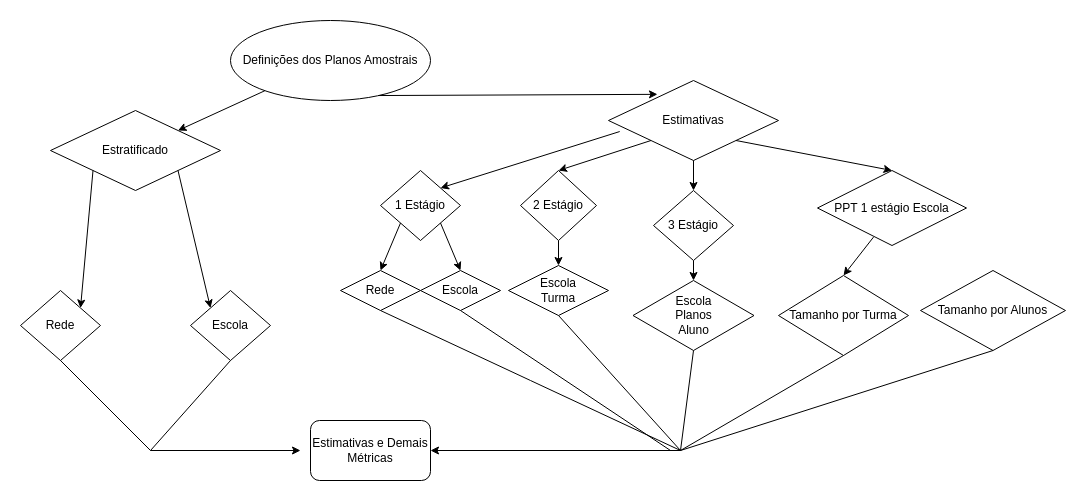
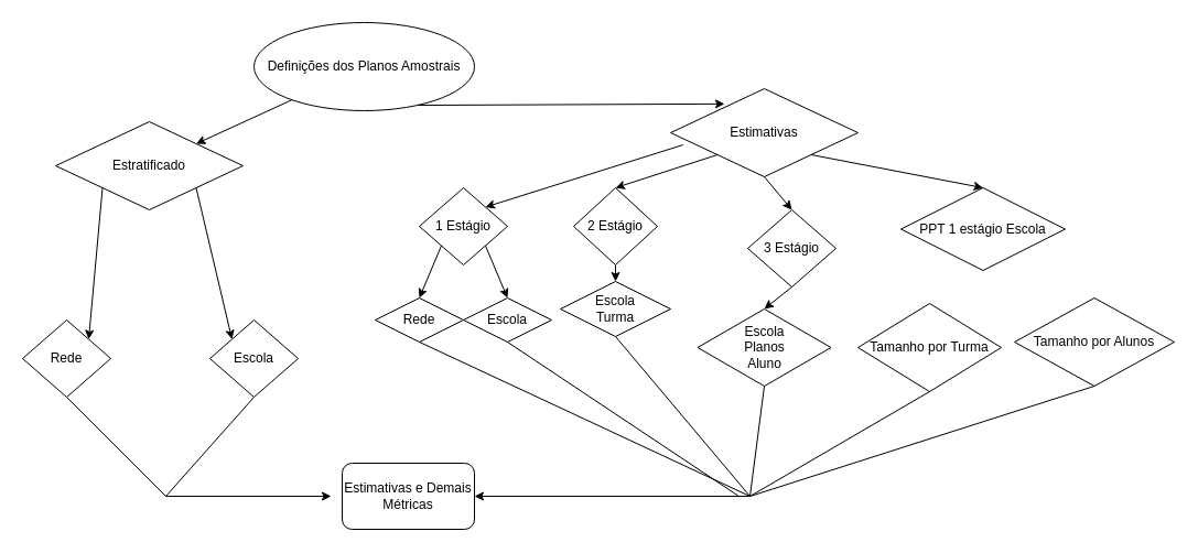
- <mxCell id="17" value="3 Estágio" style="rhombus;whiteSpace=wrap;html=1;" vertex="1" parent="1"><mxGeometry x="653" y="190" width="80" height="70" as="geometry" /></mxCell>
+ <mxCell id="17" value="3 Estágio" style="rhombus;whiteSpace=wrap;html=1;" vertex="1" parent="1"><mxGeometry x="678" y="190" width="80" height="70" as="geometry" /></mxCell>
- <mxCell id="33" value="" style="endArrow=classic;html=1;rounded=0;exitX=0.376;exitY=0.888;exitDx=0;exitDy=0;exitPerimeter=0;entryX=0.5;entryY=0;entryDx=0;entryDy=0;" edge="1" parent="1" source="29" target="31"><mxGeometry width="50" height="50" relative="1" as="geometry"><mxPoint x="780" y="430" as="sourcePoint" /><mxPoint x="830" y="380" as="targetPoint" /></mxGeometry></mxCell>
- <mxCell id="25" value="Escola&lt;br&gt;Turma" style="rhombus;whiteSpace=wrap;html=1;" vertex="1" parent="1"><mxGeometry x="508" y="265" width="100" height="50" as="geometry" /></mxCell>
+ <mxCell id="25" value="Escola&lt;br&gt;Turma" style="rhombus;whiteSpace=wrap;html=1;" vertex="1" parent="1"><mxGeometry x="508" y="255" width="100" height="50" as="geometry" /></mxCell>
